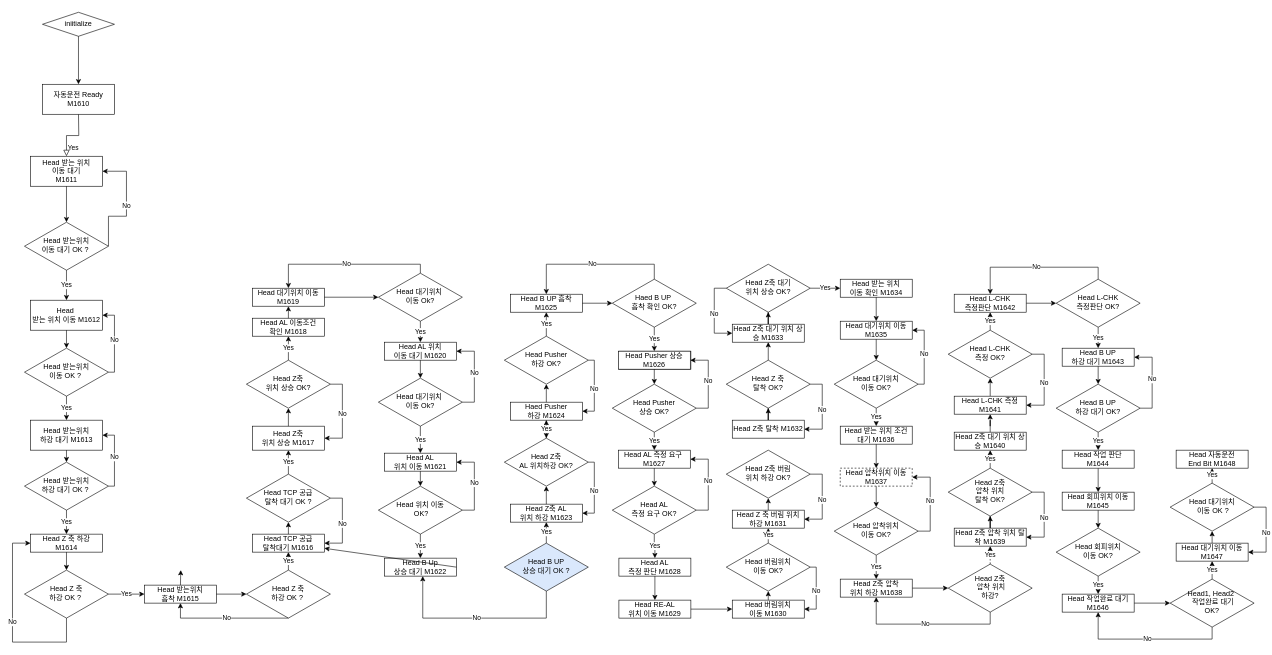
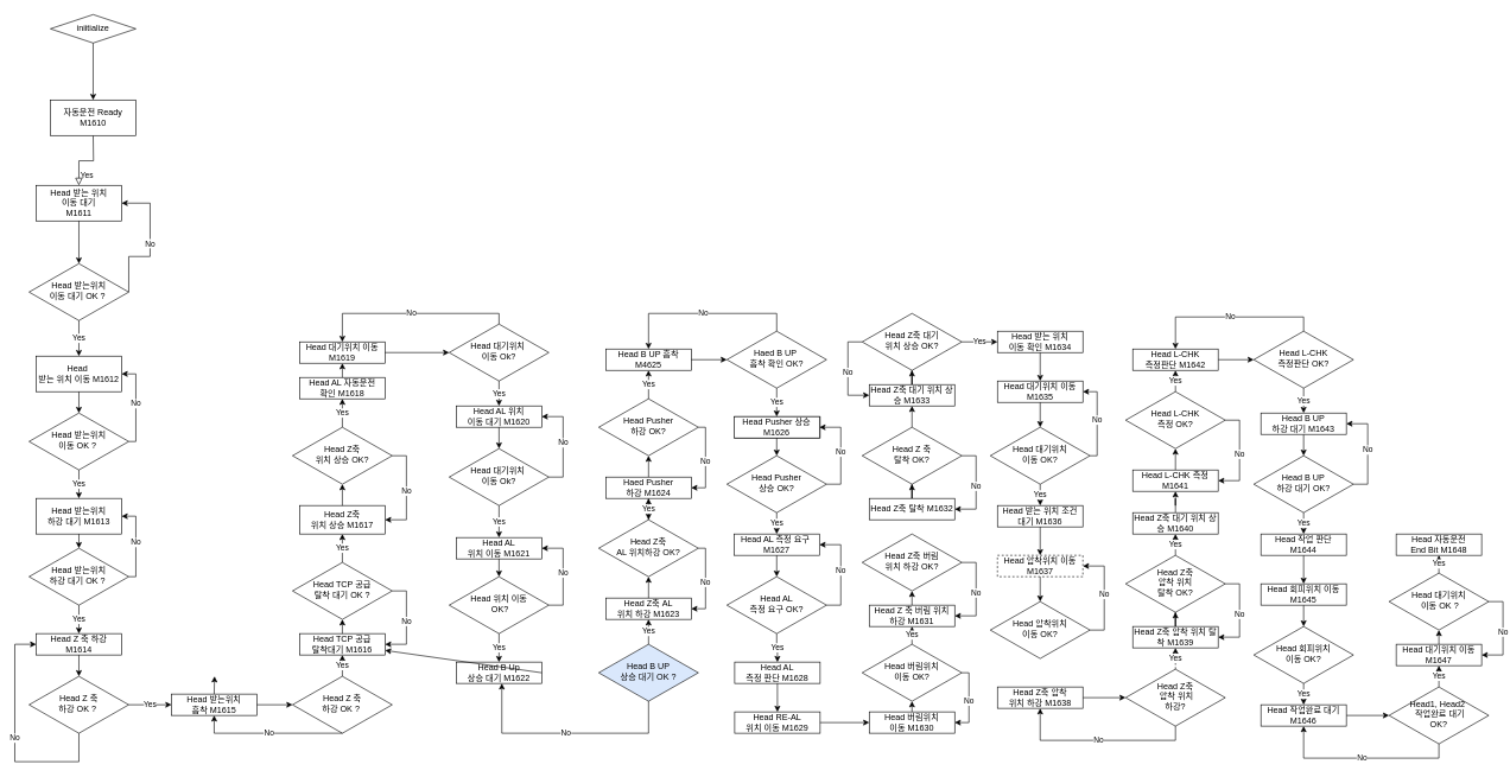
- <mxCell id="70" value="Head B UP 흡착M1625" style="rounded=0;whiteSpace=wrap;html=1;" parent="1" vertex="1"><mxGeometry x="850" y="490" width="120" height="30" as="geometry" /></mxCell>
+ <mxCell id="70" value="Head B UP 흡착M4625" style="rounded=0;whiteSpace=wrap;html=1;" parent="1" vertex="1"><mxGeometry x="850" y="490" width="120" height="30" as="geometry" /></mxCell>
- <mxCell id="39" value="Head AL 이동조건 &lt;br&gt;확인 M1618" style="rounded=0;whiteSpace=wrap;html=1;" parent="1" vertex="1"><mxGeometry x="420" y="530" width="120" height="30" as="geometry" /></mxCell>
+ <mxCell id="39" value="Head AL 자동운전 &lt;br&gt;확인 M1618" style="rounded=0;whiteSpace=wrap;html=1;" parent="1" vertex="1"><mxGeometry x="420" y="530" width="120" height="30" as="geometry" /></mxCell>
- <mxCell id="99" value="Yes" style="edgeStyle=orthogonalEdgeStyle;rounded=0;orthogonalLoop=1;jettySize=auto;html=1;entryX=0.5;entryY=0;entryDx=0;entryDy=0;" parent="1" source="101" target="103" edge="1"><mxGeometry relative="1" as="geometry" /></mxCell>
